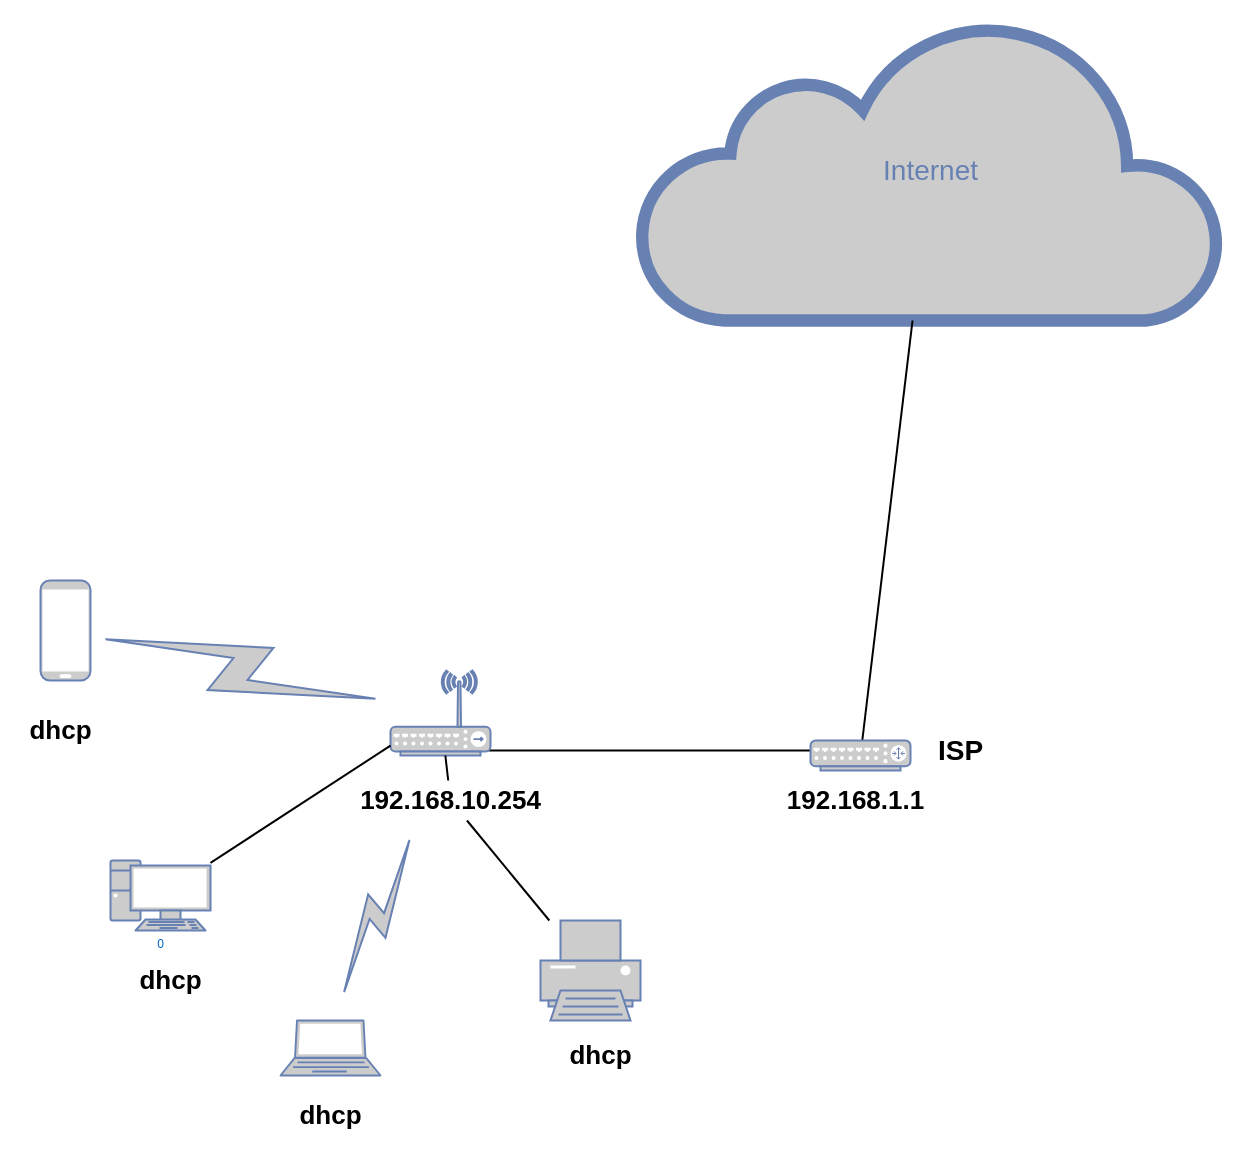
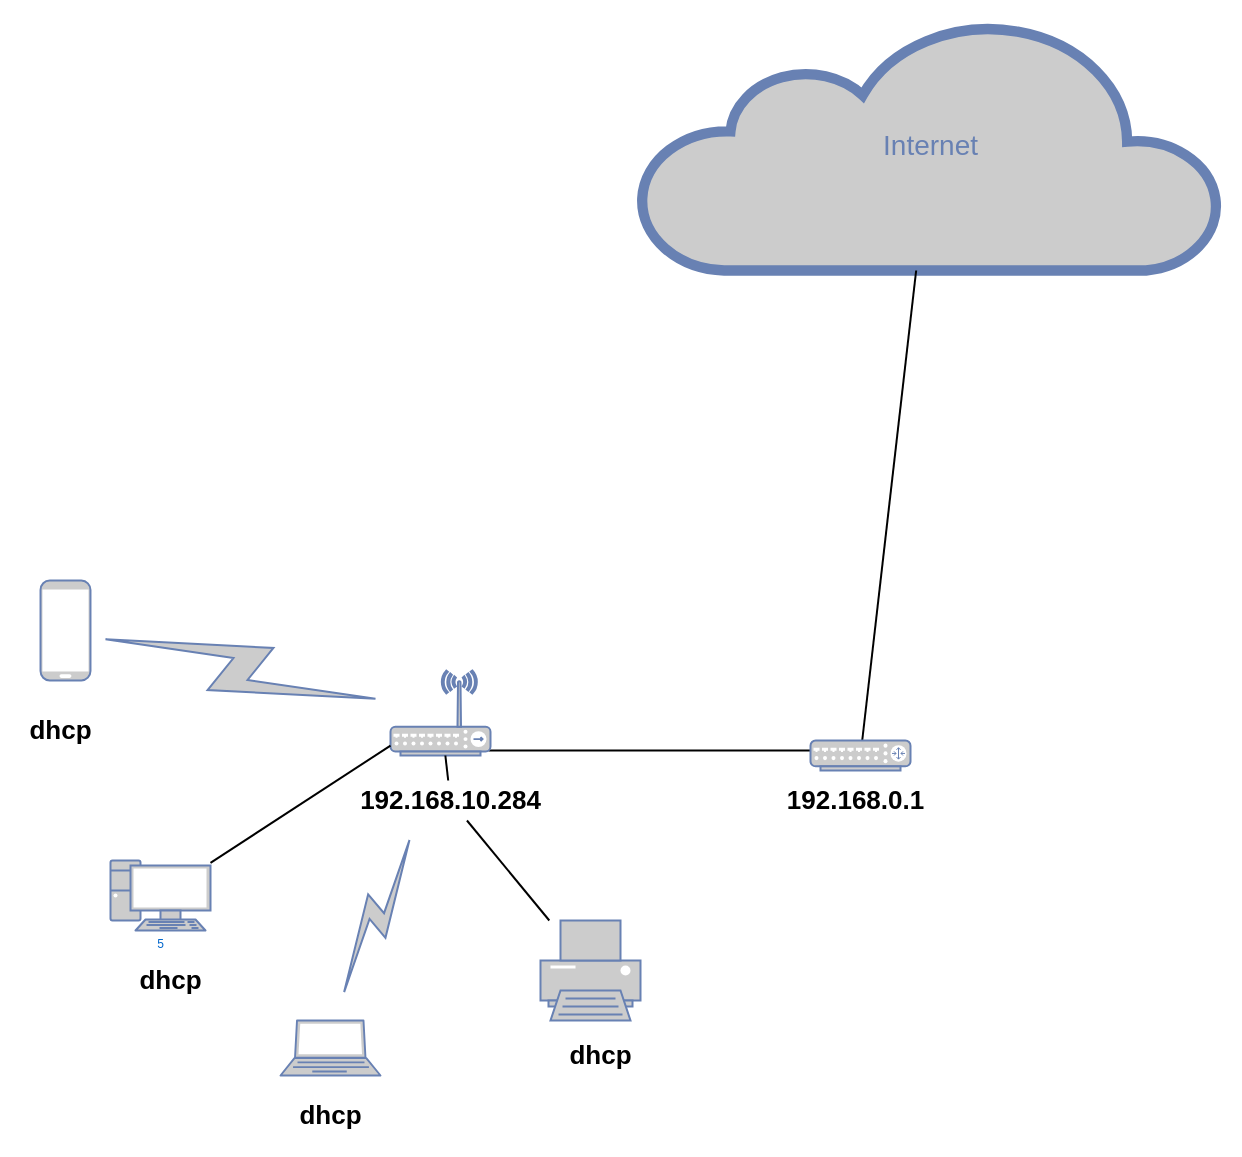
- <mxCell id="10" value="Internet" style="html=1;fillColor=#CCCCCC;strokeColor=#6881B3;gradientColor=none;gradientDirection=north;strokeWidth=2;shape=mxgraph.networks.cloud;fontColor=#6881B3;rounded=0;shadow=0;comic=0;align=center;fontSize=28;" parent="1" vertex="1"><mxGeometry x="640" y="20" width="580" height="300" as="geometry" /></mxCell>
+ <mxCell id="10" value="Internet" style="html=1;fillColor=#CCCCCC;strokeColor=#6881B3;gradientColor=none;gradientDirection=north;strokeWidth=2;shape=mxgraph.networks.cloud;fontColor=#6881B3;rounded=0;shadow=0;comic=0;align=center;fontSize=28;" parent="1" vertex="1"><mxGeometry x="640" y="20" width="580" height="250" as="geometry" /></mxCell>
- <mxCell id="22" value="&lt;b&gt;&lt;font style=&quot;font-size: 28px&quot;&gt;ISP&lt;/font&gt;&lt;/b&gt;" style="text;html=1;align=center;verticalAlign=middle;resizable=0;points=[];autosize=1;strokeColor=none;fillColor=none;fontSize=26;" vertex="1" parent="1"><mxGeometry x="930" y="730" width="60" height="40" as="geometry" /></mxCell>
- <mxCell id="19" value="&lt;b style=&quot;font-size: 26px&quot;&gt;&lt;font style=&quot;font-size: 26px&quot;&gt;192.168.10.254&lt;/font&gt;&lt;/b&gt;" style="text;html=1;align=center;verticalAlign=middle;resizable=0;points=[];autosize=1;strokeColor=none;fillColor=none;fontSize=26;" vertex="1" parent="1"><mxGeometry x="350" y="780" width="200" height="40" as="geometry" /></mxCell>
+ <mxCell id="19" value="&lt;b style=&quot;font-size: 26px&quot;&gt;&lt;font style=&quot;font-size: 26px&quot;&gt;192.168.10.284&lt;/font&gt;&lt;/b&gt;" style="text;html=1;align=center;verticalAlign=middle;resizable=0;points=[];autosize=1;strokeColor=none;fillColor=none;fontSize=26;" vertex="1" parent="1"><mxGeometry x="350" y="780" width="200" height="40" as="geometry" /></mxCell>
- <mxCell id="21" value="&lt;b style=&quot;font-size: 26px&quot;&gt;&lt;font style=&quot;font-size: 26px&quot;&gt;192.168.1.1&lt;/font&gt;&lt;/b&gt;" style="text;html=1;align=center;verticalAlign=middle;resizable=0;points=[];autosize=1;strokeColor=none;fillColor=none;fontSize=26;" vertex="1" parent="1"><mxGeometry x="780" y="780" width="150" height="40" as="geometry" /></mxCell>
+ <mxCell id="21" value="&lt;b style=&quot;font-size: 26px&quot;&gt;&lt;font style=&quot;font-size: 26px&quot;&gt;192.168.0.1&lt;/font&gt;&lt;/b&gt;" style="text;html=1;align=center;verticalAlign=middle;resizable=0;points=[];autosize=1;strokeColor=none;fillColor=none;fontSize=26;" vertex="1" parent="1"><mxGeometry x="780" y="780" width="150" height="40" as="geometry" /></mxCell>
- <mxCell id="3" value="0" style="fontColor=#0066CC;verticalAlign=top;verticalLabelPosition=bottom;labelPosition=center;align=center;html=1;fillColor=#CCCCCC;strokeColor=#6881B3;gradientColor=none;gradientDirection=north;strokeWidth=2;shape=mxgraph.networks.pc;rounded=0;shadow=0;comic=0;" parent="1" vertex="1"><mxGeometry x="110" y="860" width="100" height="70" as="geometry" /></mxCell>
+ <mxCell id="3" value="5" style="fontColor=#0066CC;verticalAlign=top;verticalLabelPosition=bottom;labelPosition=center;align=center;html=1;fillColor=#CCCCCC;strokeColor=#6881B3;gradientColor=none;gradientDirection=north;strokeWidth=2;shape=mxgraph.networks.pc;rounded=0;shadow=0;comic=0;" parent="1" vertex="1"><mxGeometry x="110" y="860" width="100" height="70" as="geometry" /></mxCell>
